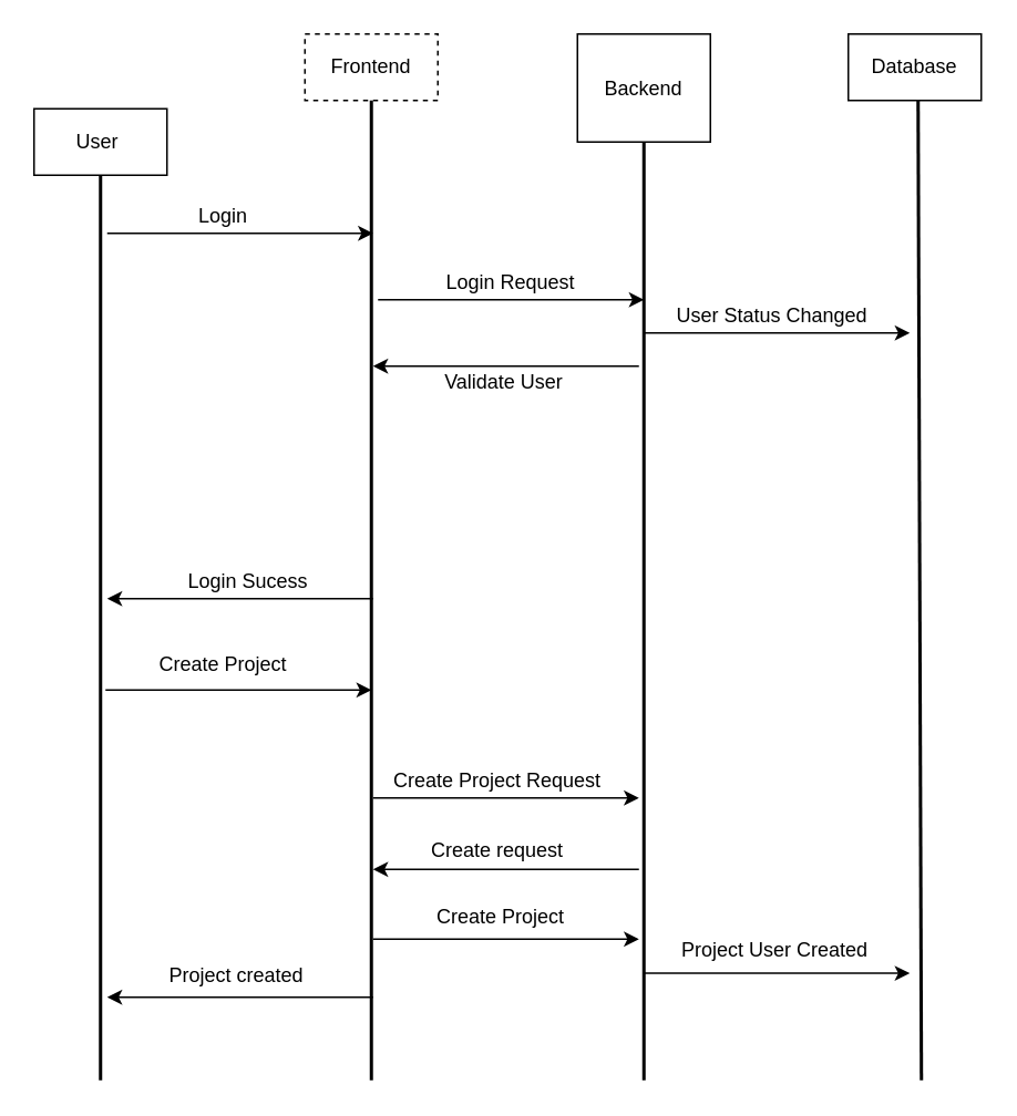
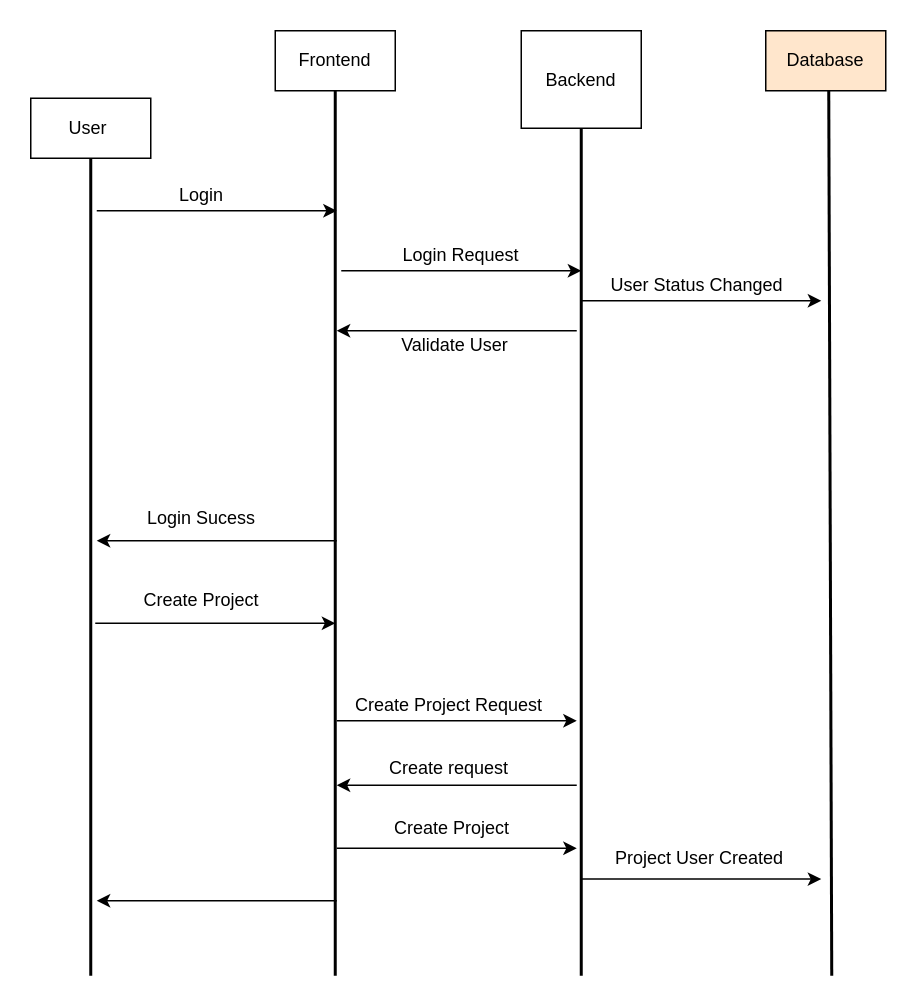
- <mxCell id="4" value="Frontend" style="rounded=0;whiteSpace=wrap;html=1;dashed=1;" vertex="1" parent="1"><mxGeometry x="183" y="20" width="80" height="40" as="geometry" /></mxCell>
+ <mxCell id="4" value="Frontend" style="rounded=0;whiteSpace=wrap;html=1;" vertex="1" parent="1"><mxGeometry x="183" y="20" width="80" height="40" as="geometry" /></mxCell>
- <mxCell id="5" value="Database" style="rounded=0;whiteSpace=wrap;html=1;" vertex="1" parent="1"><mxGeometry x="510" y="20" width="80" height="40" as="geometry" /></mxCell>
+ <mxCell id="5" value="Database" style="rounded=0;whiteSpace=wrap;html=1;fillColor=#ffe6cc;" vertex="1" parent="1"><mxGeometry x="510" y="20" width="80" height="40" as="geometry" /></mxCell>
- <mxCell id="22" value="Login Sucess" style="text;html=1;strokeColor=none;fillColor=none;align=center;verticalAlign=middle;whiteSpace=wrap;rounded=0;" vertex="1" parent="1"><mxGeometry x="109" y="340" width="80" height="20" as="geometry" /></mxCell>
+ <mxCell id="22" value="Login Sucess" style="text;html=1;strokeColor=none;fillColor=none;align=center;verticalAlign=middle;whiteSpace=wrap;rounded=0;" vertex="1" parent="1"><mxGeometry x="94" y="335" width="80" height="20" as="geometry" /></mxCell>
- <mxCell id="27" value="Project created" style="text;html=1;strokeColor=none;fillColor=none;align=center;verticalAlign=middle;whiteSpace=wrap;rounded=0;" vertex="1" parent="1"><mxGeometry x="77" y="577" width="130" height="20" as="geometry" /></mxCell>
